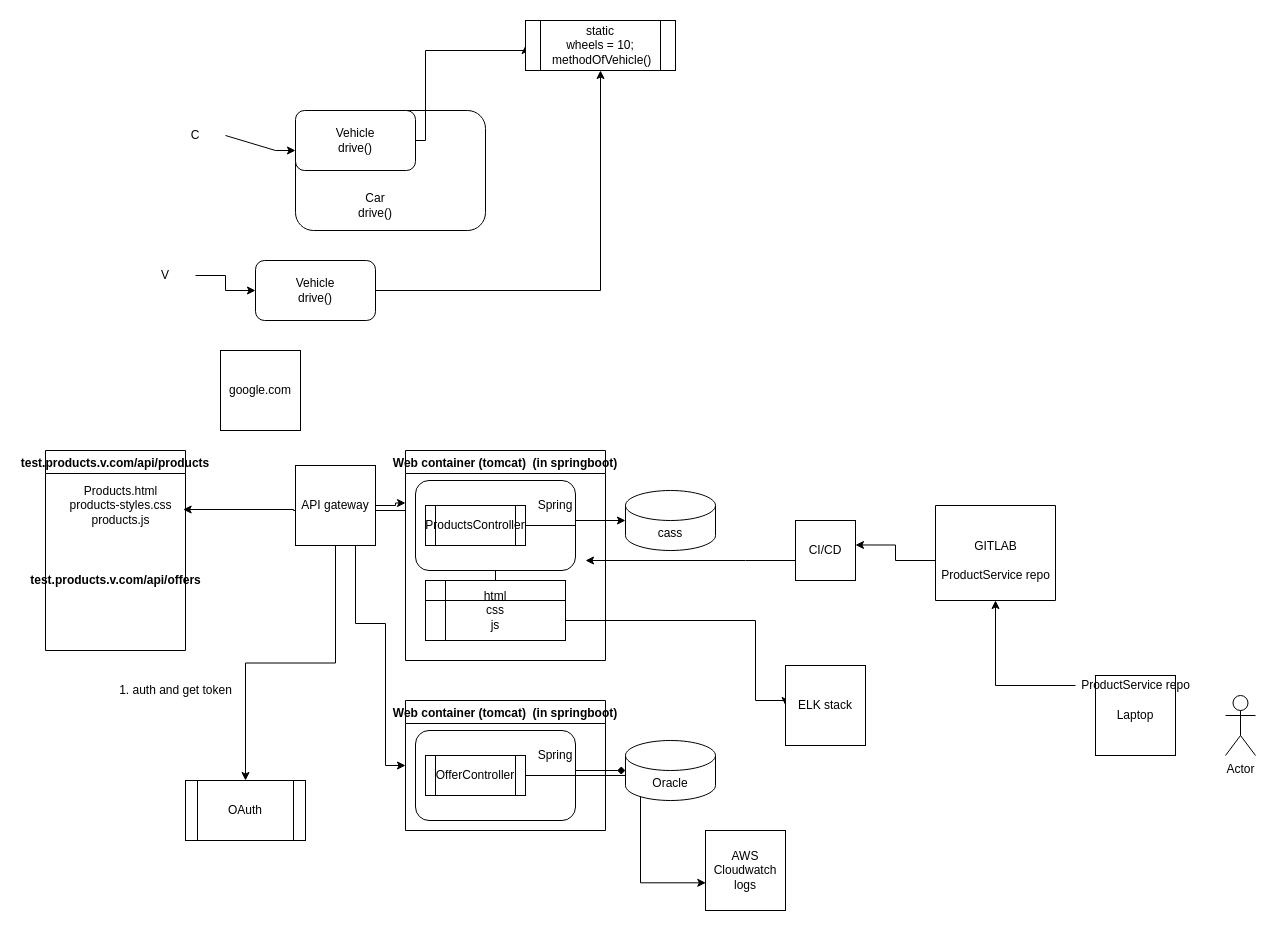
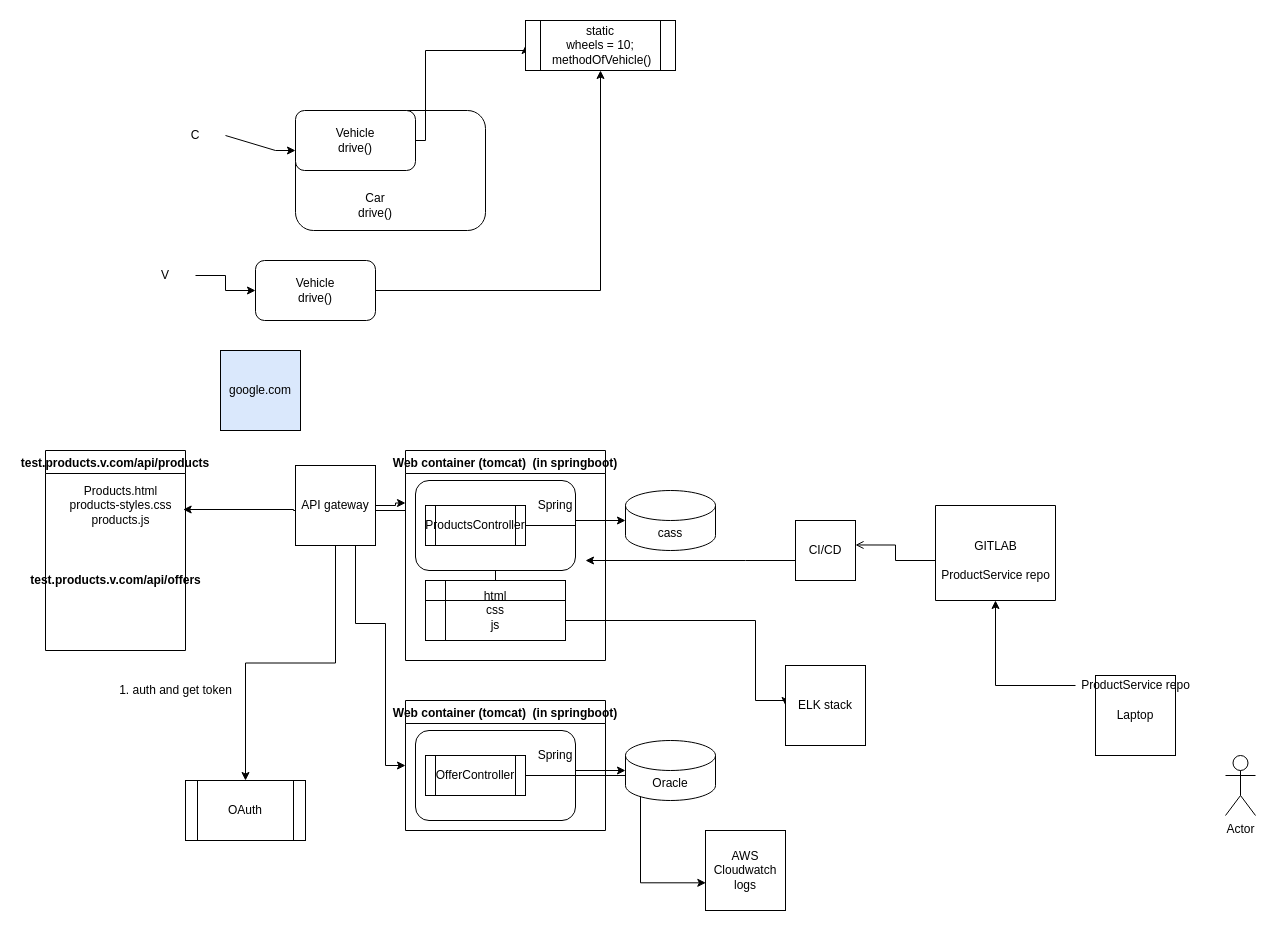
- <mxCell id="45" value="google.com" style="whiteSpace=wrap;html=1;aspect=fixed;" vertex="1" parent="1"><mxGeometry x="220" y="350" width="80" height="80" as="geometry" /></mxCell>
+ <mxCell id="45" value="google.com" style="whiteSpace=wrap;html=1;aspect=fixed;fillColor=#dae8fc;" vertex="1" parent="1"><mxGeometry x="220" y="350" width="80" height="80" as="geometry" /></mxCell>
- <mxCell id="33" style="edgeStyle=orthogonalEdgeStyle;rounded=0;orthogonalLoop=1;jettySize=auto;html=1;entryX=1;entryY=0.408;entryDx=0;entryDy=0;entryPerimeter=0;" edge="1" parent="1" source="34" target="40"><mxGeometry relative="1" as="geometry" /></mxCell>
+ <mxCell id="33" style="edgeStyle=orthogonalEdgeStyle;rounded=0;orthogonalLoop=1;jettySize=auto;html=1;entryX=1;entryY=0.408;entryDx=0;entryDy=0;entryPerimeter=0;endArrow=open;" edge="1" parent="1" source="34" target="40"><mxGeometry relative="1" as="geometry" /></mxCell>
- <mxCell id="36" value="Actor" style="shape=umlActor;verticalLabelPosition=bottom;verticalAlign=top;html=1;outlineConnect=0;" vertex="1" parent="1"><mxGeometry x="1225" y="695" width="30" height="60" as="geometry" /></mxCell>
+ <mxCell id="36" value="Actor" style="shape=umlActor;verticalLabelPosition=bottom;verticalAlign=top;html=1;outlineConnect=0;" vertex="1" parent="1"><mxGeometry x="1225" y="755" width="30" height="60" as="geometry" /></mxCell>
- <mxCell id="27" style="edgeStyle=orthogonalEdgeStyle;rounded=0;orthogonalLoop=1;jettySize=auto;html=1;endArrow=diamond;" edge="1" parent="1" source="28" target="31"><mxGeometry relative="1" as="geometry" /></mxCell>
+ <mxCell id="27" style="edgeStyle=orthogonalEdgeStyle;rounded=0;orthogonalLoop=1;jettySize=auto;html=1;" edge="1" parent="1" source="28" target="31"><mxGeometry relative="1" as="geometry" /></mxCell>
